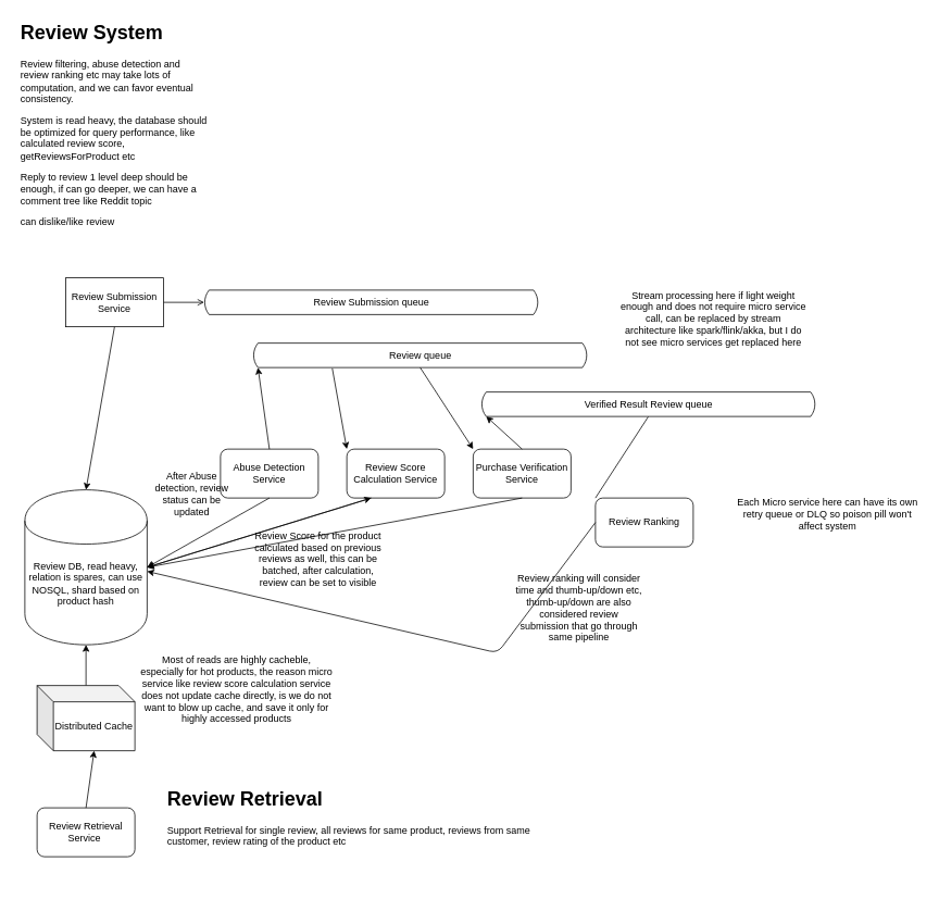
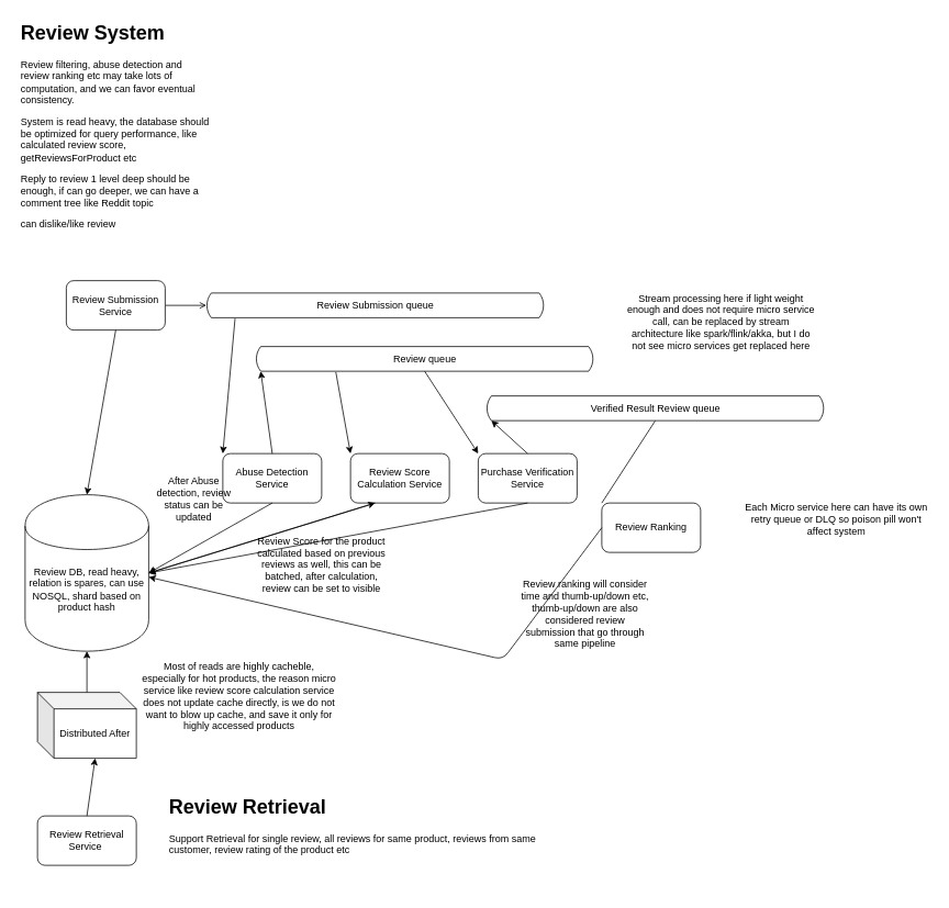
- <mxCell id="4" value="Review Submission Service" style="whiteSpace=wrap;html=1;rounded=0;" vertex="1" parent="1"><mxGeometry x="80" y="340" width="120" height="60" as="geometry" /></mxCell>
+ <mxCell id="4" value="Review Submission Service" style="rounded=1;whiteSpace=wrap;html=1;" vertex="1" parent="1"><mxGeometry x="80" y="340" width="120" height="60" as="geometry" /></mxCell>
+ <mxCell id="9" value="" style="endArrow=classic;html=1;entryX=0;entryY=0;entryDx=0;entryDy=0;exitX=0.085;exitY=1.033;exitDx=0;exitDy=0;exitPerimeter=0;" edge="1" parent="1" source="5" target="8"><mxGeometry width="50" height="50" relative="1" as="geometry"><mxPoint x="400" y="380" as="sourcePoint" /><mxPoint x="450" y="330" as="targetPoint" /></mxGeometry></mxCell>
- <mxCell id="33" value="Distributed Cache" style="shape=cube;whiteSpace=wrap;html=1;boundedLbl=1;backgroundOutline=1;darkOpacity=0.05;darkOpacity2=0.1;" vertex="1" parent="1"><mxGeometry x="45" y="840" width="120" height="80" as="geometry" /></mxCell>
+ <mxCell id="33" value="Distributed After" style="shape=cube;whiteSpace=wrap;html=1;boundedLbl=1;backgroundOutline=1;darkOpacity=0.05;darkOpacity2=0.1;" vertex="1" parent="1"><mxGeometry x="45" y="840" width="120" height="80" as="geometry" /></mxCell>
